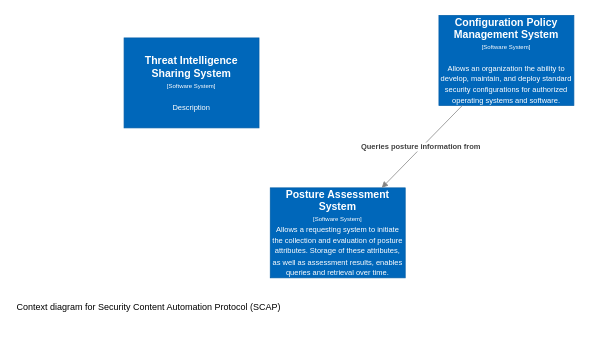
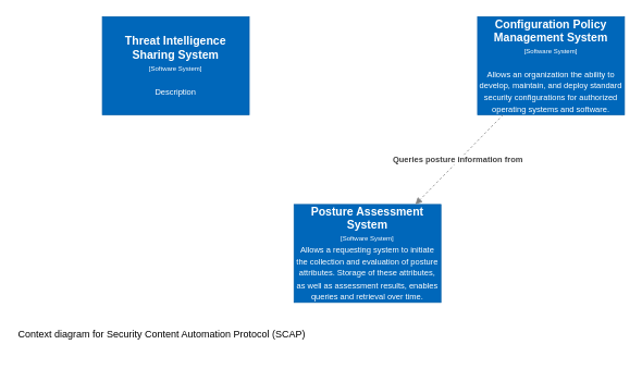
- <mxCell id="3" value="&lt;div&gt;&lt;span style=&quot;font-size: 14px&quot;&gt;&lt;b&gt;Threat Intelligence Sharing System&lt;/b&gt;&lt;/span&gt;&lt;/div&gt;&lt;div&gt;&lt;span style=&quot;font-size: 8px&quot;&gt;[Software System]&lt;/span&gt;&lt;br&gt;&lt;/div&gt;&lt;div&gt;&lt;span style=&quot;font-size: 8px&quot;&gt;&lt;br&gt;&lt;/span&gt;&lt;/div&gt;&lt;div&gt;&lt;font size=&quot;1&quot;&gt;Description&lt;/font&gt;&lt;/div&gt;" style="rounded=0;whiteSpace=wrap;html=1;fillColor=#0067BA;fontColor=#FFFFFF;strokeColor=#005DA8;resizable=0;" parent="1" vertex="1"><mxGeometry x="165" y="50" width="180" height="120" as="geometry" /></mxCell>
+ <mxCell id="3" value="&lt;div&gt;&lt;span style=&quot;font-size: 14px&quot;&gt;&lt;b&gt;Threat Intelligence Sharing System&lt;/b&gt;&lt;/span&gt;&lt;/div&gt;&lt;div&gt;&lt;span style=&quot;font-size: 8px&quot;&gt;[Software System]&lt;/span&gt;&lt;br&gt;&lt;/div&gt;&lt;div&gt;&lt;span style=&quot;font-size: 8px&quot;&gt;&lt;br&gt;&lt;/span&gt;&lt;/div&gt;&lt;div&gt;&lt;font size=&quot;1&quot;&gt;Description&lt;/font&gt;&lt;/div&gt;" style="rounded=0;whiteSpace=wrap;html=1;fillColor=#0067BA;fontColor=#FFFFFF;strokeColor=#005DA8;resizable=0;" parent="1" vertex="1"><mxGeometry x="125" y="20" width="180" height="120" as="geometry" /></mxCell>
- <mxCell id="5" value="&lt;span style=&quot;font-size: 10px&quot;&gt;&lt;b&gt;Queries posture information from&amp;nbsp;&lt;/b&gt;&lt;br&gt;&lt;/span&gt;" style="endArrow=block;html=1;fontSize=10;fontColor=#404040;strokeWidth=1;endFill=1;strokeColor=#828282;elbow=vertical;" parent="1" source="4" target="2" edge="1"><mxGeometry width="50" height="50" relative="1" as="geometry"><mxPoint x="255" y="290" as="sourcePoint" /><mxPoint x="595" y="290" as="targetPoint" /></mxGeometry></mxCell>
+ <mxCell id="5" value="&lt;span style=&quot;font-size: 10px&quot;&gt;&lt;b&gt;Queries posture information from&amp;nbsp;&lt;/b&gt;&lt;br&gt;&lt;/span&gt;" style="endArrow=block;html=1;fontSize=10;fontColor=#404040;strokeWidth=1;endFill=1;strokeColor=#828282;elbow=vertical;dashed=1;" parent="1" source="4" target="2" edge="1"><mxGeometry width="50" height="50" relative="1" as="geometry"><mxPoint x="255" y="290" as="sourcePoint" /><mxPoint x="595" y="290" as="targetPoint" /></mxGeometry></mxCell>
